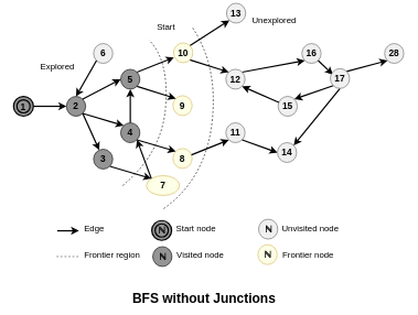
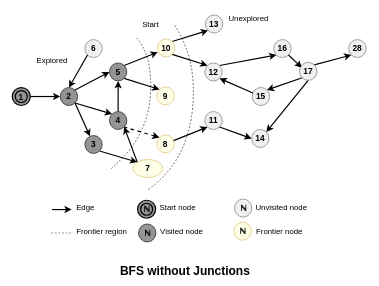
- <mxCell id="26" value="&lt;b style=&quot;white-space: normal&quot;&gt;&lt;font color=&quot;#000000&quot; style=&quot;font-size: 14px&quot;&gt;13&lt;/font&gt;&lt;/b&gt;" style="ellipse;whiteSpace=wrap;html=1;aspect=fixed;rounded=1;shadow=0;glass=1;comic=1;labelBackgroundColor=none;fillColor=#F0F0F0;strokeColor=#666666;fontColor=#333333;gradientColor=none;" parent="1" vertex="1"><mxGeometry x="342" y="4" width="29" height="30" as="geometry" /></mxCell>
+ <mxCell id="26" value="&lt;b style=&quot;white-space: normal&quot;&gt;&lt;font color=&quot;#000000&quot; style=&quot;font-size: 14px&quot;&gt;13&lt;/font&gt;&lt;/b&gt;" style="ellipse;whiteSpace=wrap;html=1;aspect=fixed;rounded=1;shadow=0;glass=1;comic=1;labelBackgroundColor=none;fillColor=#F0F0F0;strokeColor=#666666;fontColor=#333333;gradientColor=none;" parent="1" vertex="1"><mxGeometry x="342" y="24" width="29" height="30" as="geometry" /></mxCell>
- <mxCell id="7" value="" style="endArrow=none;html=1;strokeWidth=2;endFill=0;startArrow=classic;startFill=1;entryX=1;entryY=1;entryDx=0;entryDy=0;exitX=0;exitY=0;exitDx=0;exitDy=0;" parent="1" source="21" target="23" edge="1"><mxGeometry width="50" height="50" relative="1" as="geometry"><mxPoint x="396" y="269" as="sourcePoint" /><mxPoint x="396" y="164" as="targetPoint" /></mxGeometry></mxCell>
+ <mxCell id="7" value="" style="endArrow=none;html=1;strokeWidth=2;endFill=0;startArrow=classic;startFill=1;entryX=1;entryY=1;entryDx=0;entryDy=0;exitX=0;exitY=0;exitDx=0;exitDy=0;dashed=1;" parent="1" source="21" target="23" edge="1"><mxGeometry width="50" height="50" relative="1" as="geometry"><mxPoint x="396" y="269" as="sourcePoint" /><mxPoint x="396" y="164" as="targetPoint" /></mxGeometry></mxCell>
